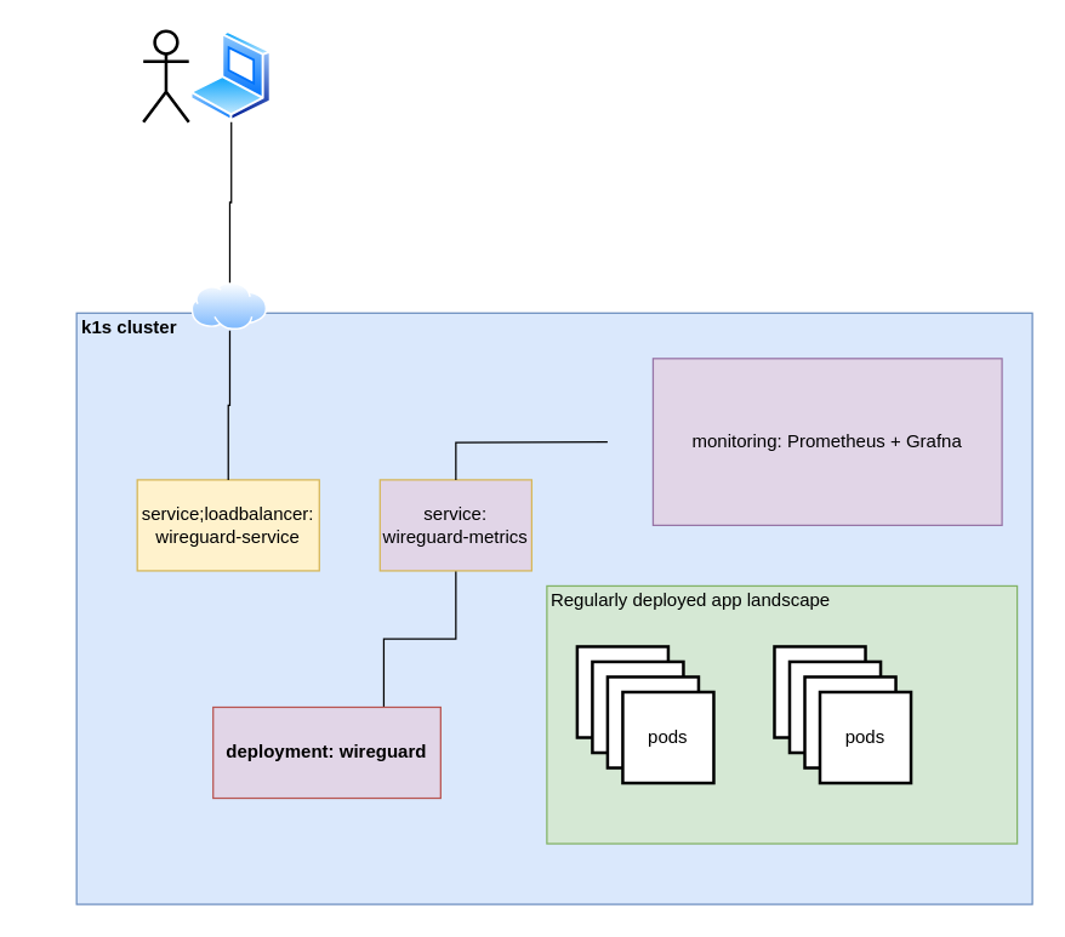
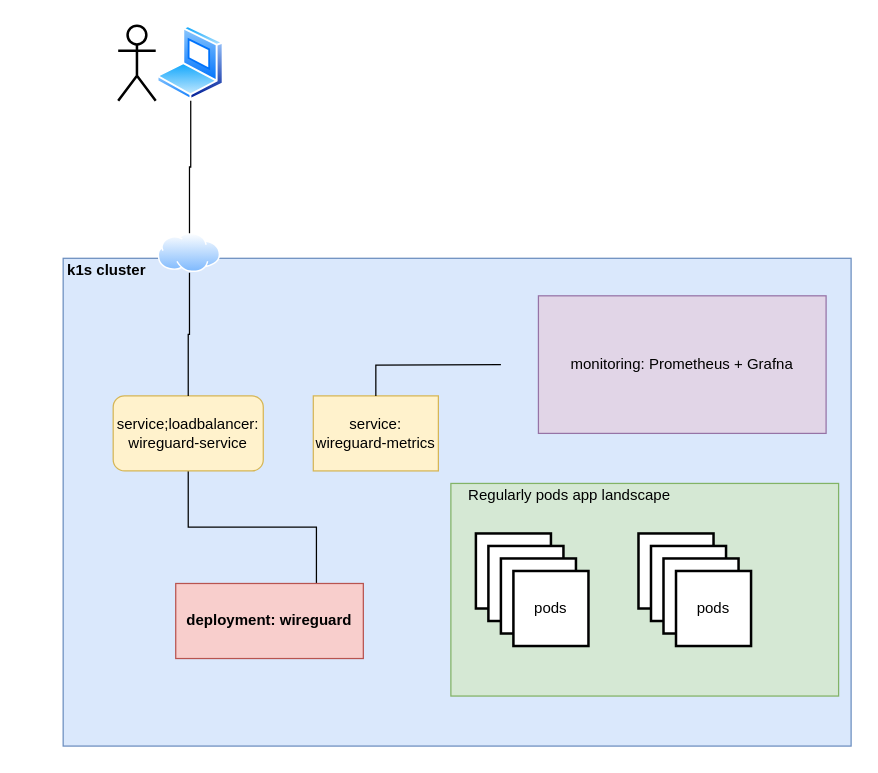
- <mxCell id="8" value="&lt;span&gt;service;loadbalancer: wireguard-service&lt;/span&gt;" style="rounded=0;whiteSpace=wrap;html=1;labelBackgroundColor=none;fillColor=#fff2cc;strokeColor=#d6b656;fontStyle=0" vertex="1" parent="2"><mxGeometry x="40" y="110" width="120" height="60" as="geometry" /></mxCell>
+ <mxCell id="8" value="&lt;span&gt;service;loadbalancer: wireguard-service&lt;/span&gt;" style="whiteSpace=wrap;html=1;labelBackgroundColor=none;fillColor=#fff2cc;strokeColor=#d6b656;fontStyle=0;rounded=1;" vertex="1" parent="2"><mxGeometry x="40" y="110" width="120" height="60" as="geometry" /></mxCell>
- <mxCell id="9" value="&lt;span style=&quot;&quot;&gt;service: wireguard-metrics&lt;/span&gt;" style="rounded=0;whiteSpace=wrap;html=1;labelBackgroundColor=none;fillColor=#e1d5e7;strokeColor=#d6b656;fontStyle=0;" vertex="1" parent="2"><mxGeometry x="200" y="110" width="100" height="60" as="geometry" /></mxCell>
+ <mxCell id="9" value="&lt;span style=&quot;&quot;&gt;service: wireguard-metrics&lt;/span&gt;" style="rounded=0;whiteSpace=wrap;html=1;labelBackgroundColor=none;fillColor=#fff2cc;strokeColor=#d6b656;fontStyle=0" vertex="1" parent="2"><mxGeometry x="200" y="110" width="100" height="60" as="geometry" /></mxCell>
- <mxCell id="20" value="Regularly deployed app landscape" style="text;html=1;strokeColor=none;fillColor=none;align=center;verticalAlign=middle;whiteSpace=wrap;rounded=0;labelBackgroundColor=none;fontStyle=0" vertex="1" parent="2"><mxGeometry x="310" y="180" width="190" height="20" as="geometry" /></mxCell>
+ <mxCell id="20" value="Regularly pods app landscape" style="text;html=1;strokeColor=none;fillColor=none;align=center;verticalAlign=middle;whiteSpace=wrap;rounded=0;labelBackgroundColor=none;fontStyle=0" vertex="1" parent="2"><mxGeometry x="310" y="180" width="190" height="20" as="geometry" /></mxCell>
- <mxCell id="6" style="edgeStyle=orthogonalEdgeStyle;rounded=0;orthogonalLoop=1;jettySize=auto;html=1;exitX=0.75;exitY=0;exitDx=0;exitDy=0;fontColor=#000000;endArrow=none;endFill=0;" edge="1" parent="2" source="7" target="9"><mxGeometry relative="1" as="geometry" /></mxCell>
+ <mxCell id="6" style="edgeStyle=orthogonalEdgeStyle;rounded=0;orthogonalLoop=1;jettySize=auto;html=1;exitX=0.75;exitY=0;exitDx=0;exitDy=0;fontColor=#000000;endArrow=none;endFill=0;" edge="1" parent="2" source="7" target="8"><mxGeometry relative="1" as="geometry" /></mxCell>
- <mxCell id="7" value="deployment: wireguard" style="rounded=0;whiteSpace=wrap;html=1;labelBackgroundColor=none;fillColor=#e1d5e7;strokeColor=#b85450;fontStyle=1;" vertex="1" parent="2"><mxGeometry x="90" y="260" width="150" height="60" as="geometry" /></mxCell>
+ <mxCell id="7" value="deployment: wireguard" style="rounded=0;whiteSpace=wrap;html=1;labelBackgroundColor=none;fillColor=#f8cecc;strokeColor=#b85450;fontStyle=1" vertex="1" parent="2"><mxGeometry x="90" y="260" width="150" height="60" as="geometry" /></mxCell>
